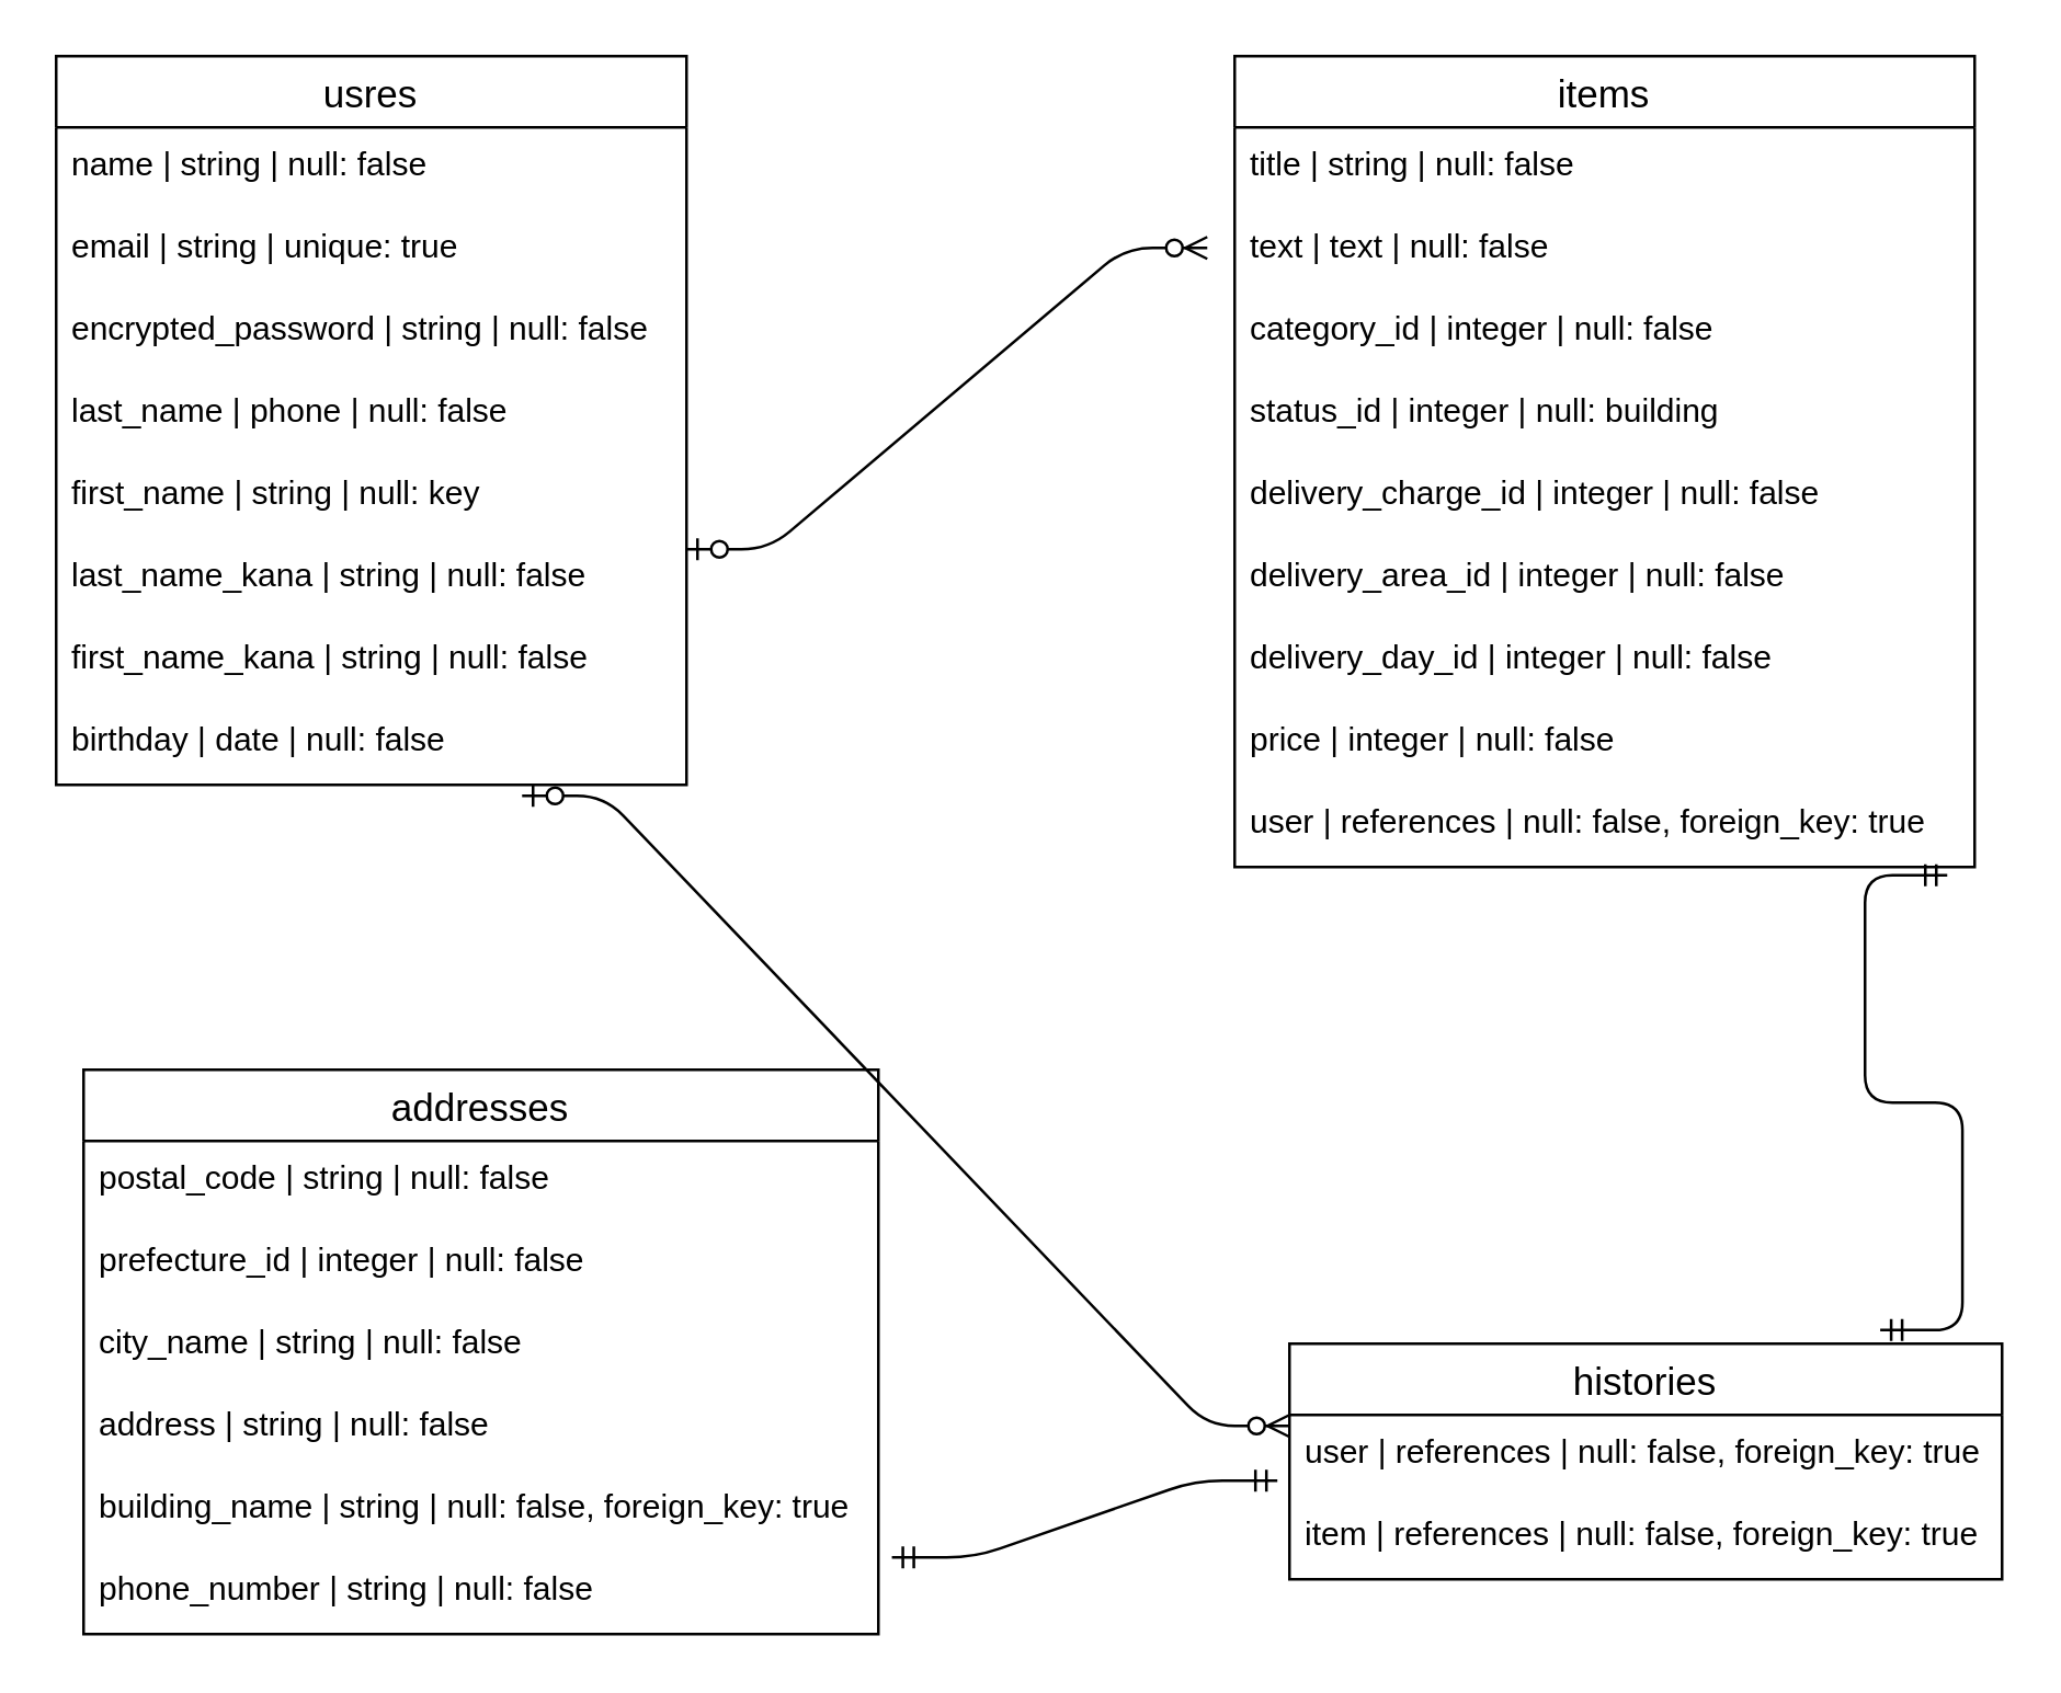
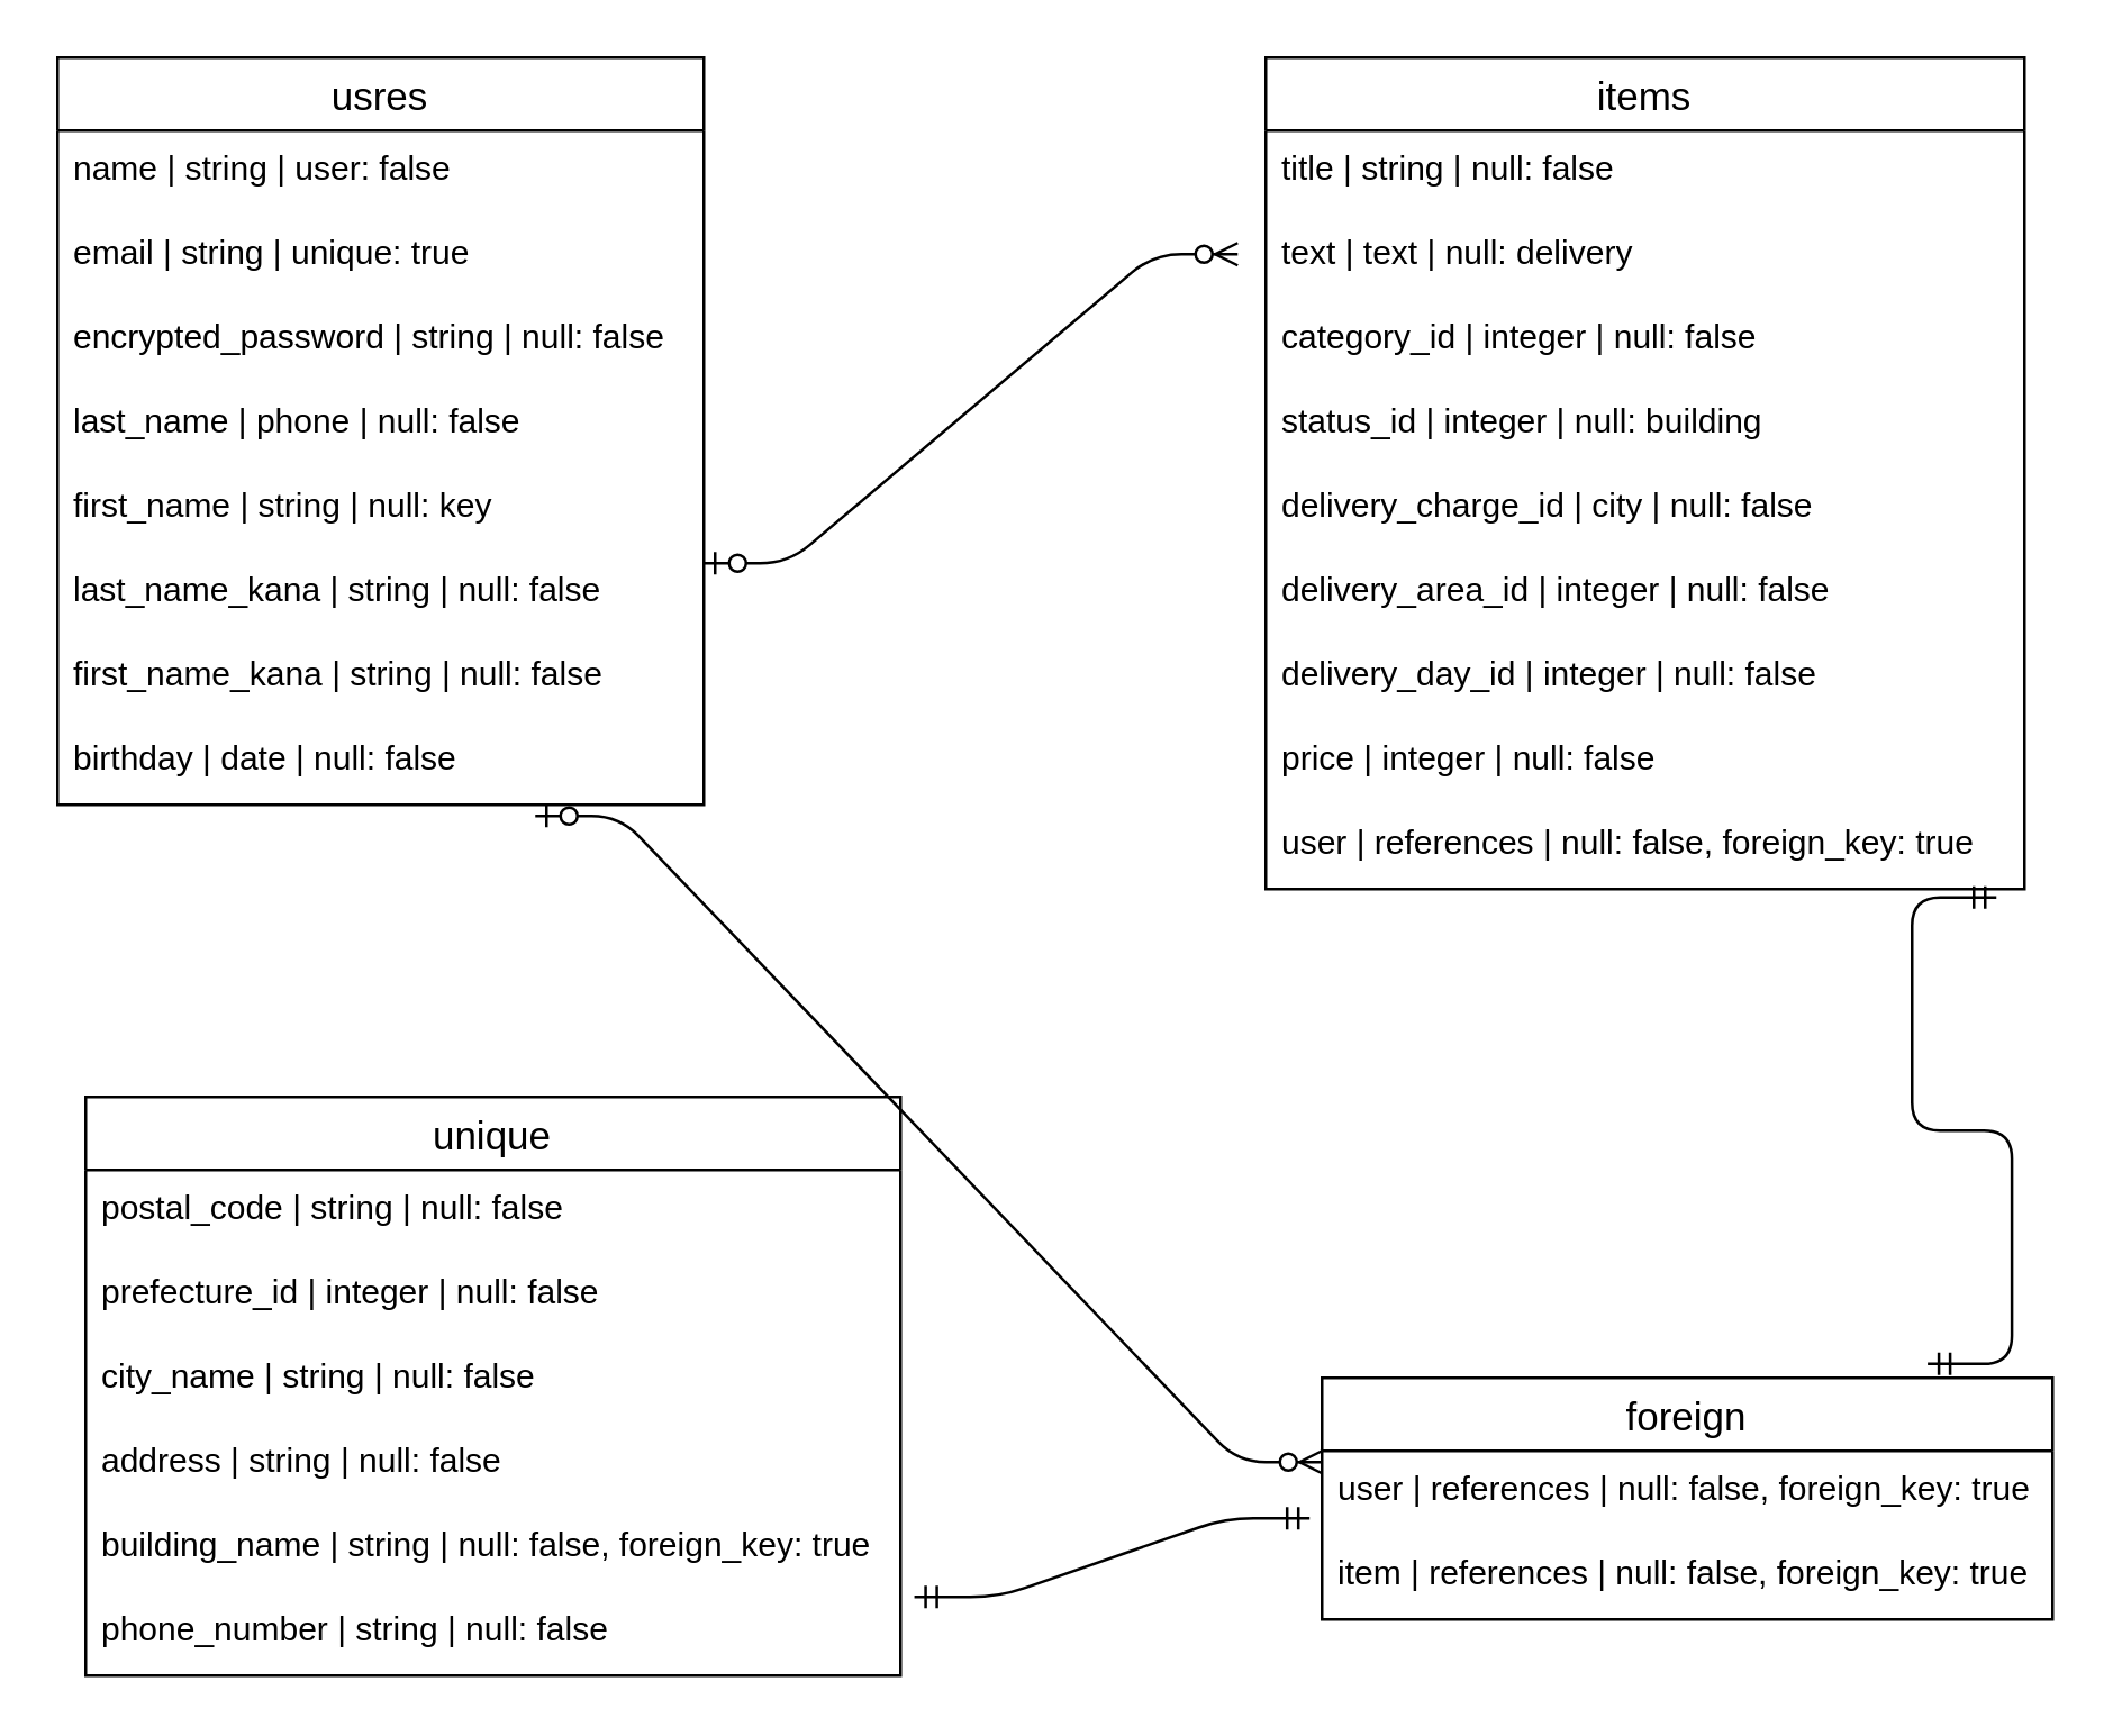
- <mxCell id="23" value="name                | string | null: false" style="text;strokeColor=none;fillColor=none;spacingLeft=4;spacingRight=4;overflow=hidden;rotatable=0;points=[[0,0.5],[1,0.5]];portConstraint=eastwest;fontSize=12;" vertex="1" parent="22"><mxGeometry y="26" width="230" height="30" as="geometry" /></mxCell>
+ <mxCell id="23" value="name                | string | user: false" style="text;strokeColor=none;fillColor=none;spacingLeft=4;spacingRight=4;overflow=hidden;rotatable=0;points=[[0,0.5],[1,0.5]];portConstraint=eastwest;fontSize=12;" vertex="1" parent="22"><mxGeometry y="26" width="230" height="30" as="geometry" /></mxCell>
- <mxCell id="4" value="text                | text       | null: false " style="text;strokeColor=none;fillColor=none;spacingLeft=4;spacingRight=4;overflow=hidden;rotatable=0;points=[[0,0.5],[1,0.5]];portConstraint=eastwest;fontSize=12;" vertex="1" parent="2"><mxGeometry y="56" width="270" height="30" as="geometry" /></mxCell>
+ <mxCell id="4" value="text                | text       | null: delivery " style="text;strokeColor=none;fillColor=none;spacingLeft=4;spacingRight=4;overflow=hidden;rotatable=0;points=[[0,0.5],[1,0.5]];portConstraint=eastwest;fontSize=12;" vertex="1" parent="2"><mxGeometry y="56" width="270" height="30" as="geometry" /></mxCell>
- <mxCell id="7" value="delivery_charge_id  | integer    | null: false" style="text;strokeColor=none;fillColor=none;spacingLeft=4;spacingRight=4;overflow=hidden;rotatable=0;points=[[0,0.5],[1,0.5]];portConstraint=eastwest;fontSize=12;" vertex="1" parent="2"><mxGeometry y="146" width="270" height="30" as="geometry" /></mxCell>
+ <mxCell id="7" value="delivery_charge_id  | city    | null: false" style="text;strokeColor=none;fillColor=none;spacingLeft=4;spacingRight=4;overflow=hidden;rotatable=0;points=[[0,0.5],[1,0.5]];portConstraint=eastwest;fontSize=12;" vertex="1" parent="2"><mxGeometry y="146" width="270" height="30" as="geometry" /></mxCell>
- <mxCell id="12" value="addresses " style="swimlane;fontStyle=0;childLayout=stackLayout;horizontal=1;startSize=26;horizontalStack=0;resizeParent=1;resizeParentMax=0;resizeLast=0;collapsible=1;marginBottom=0;align=center;fontSize=14;" vertex="1" parent="1"><mxGeometry x="30" y="390" width="290" height="206" as="geometry" /></mxCell>
+ <mxCell id="12" value="unique " style="swimlane;fontStyle=0;childLayout=stackLayout;horizontal=1;startSize=26;horizontalStack=0;resizeParent=1;resizeParentMax=0;resizeLast=0;collapsible=1;marginBottom=0;align=center;fontSize=14;" vertex="1" parent="1"><mxGeometry x="30" y="390" width="290" height="206" as="geometry" /></mxCell>
- <mxCell id="19" value="histories" style="swimlane;fontStyle=0;childLayout=stackLayout;horizontal=1;startSize=26;horizontalStack=0;resizeParent=1;resizeParentMax=0;resizeLast=0;collapsible=1;marginBottom=0;align=center;fontSize=14;" vertex="1" parent="1"><mxGeometry x="470" y="490" width="260" height="86" as="geometry" /></mxCell>
+ <mxCell id="19" value="foreign" style="swimlane;fontStyle=0;childLayout=stackLayout;horizontal=1;startSize=26;horizontalStack=0;resizeParent=1;resizeParentMax=0;resizeLast=0;collapsible=1;marginBottom=0;align=center;fontSize=14;" vertex="1" parent="1"><mxGeometry x="470" y="490" width="260" height="86" as="geometry" /></mxCell>
